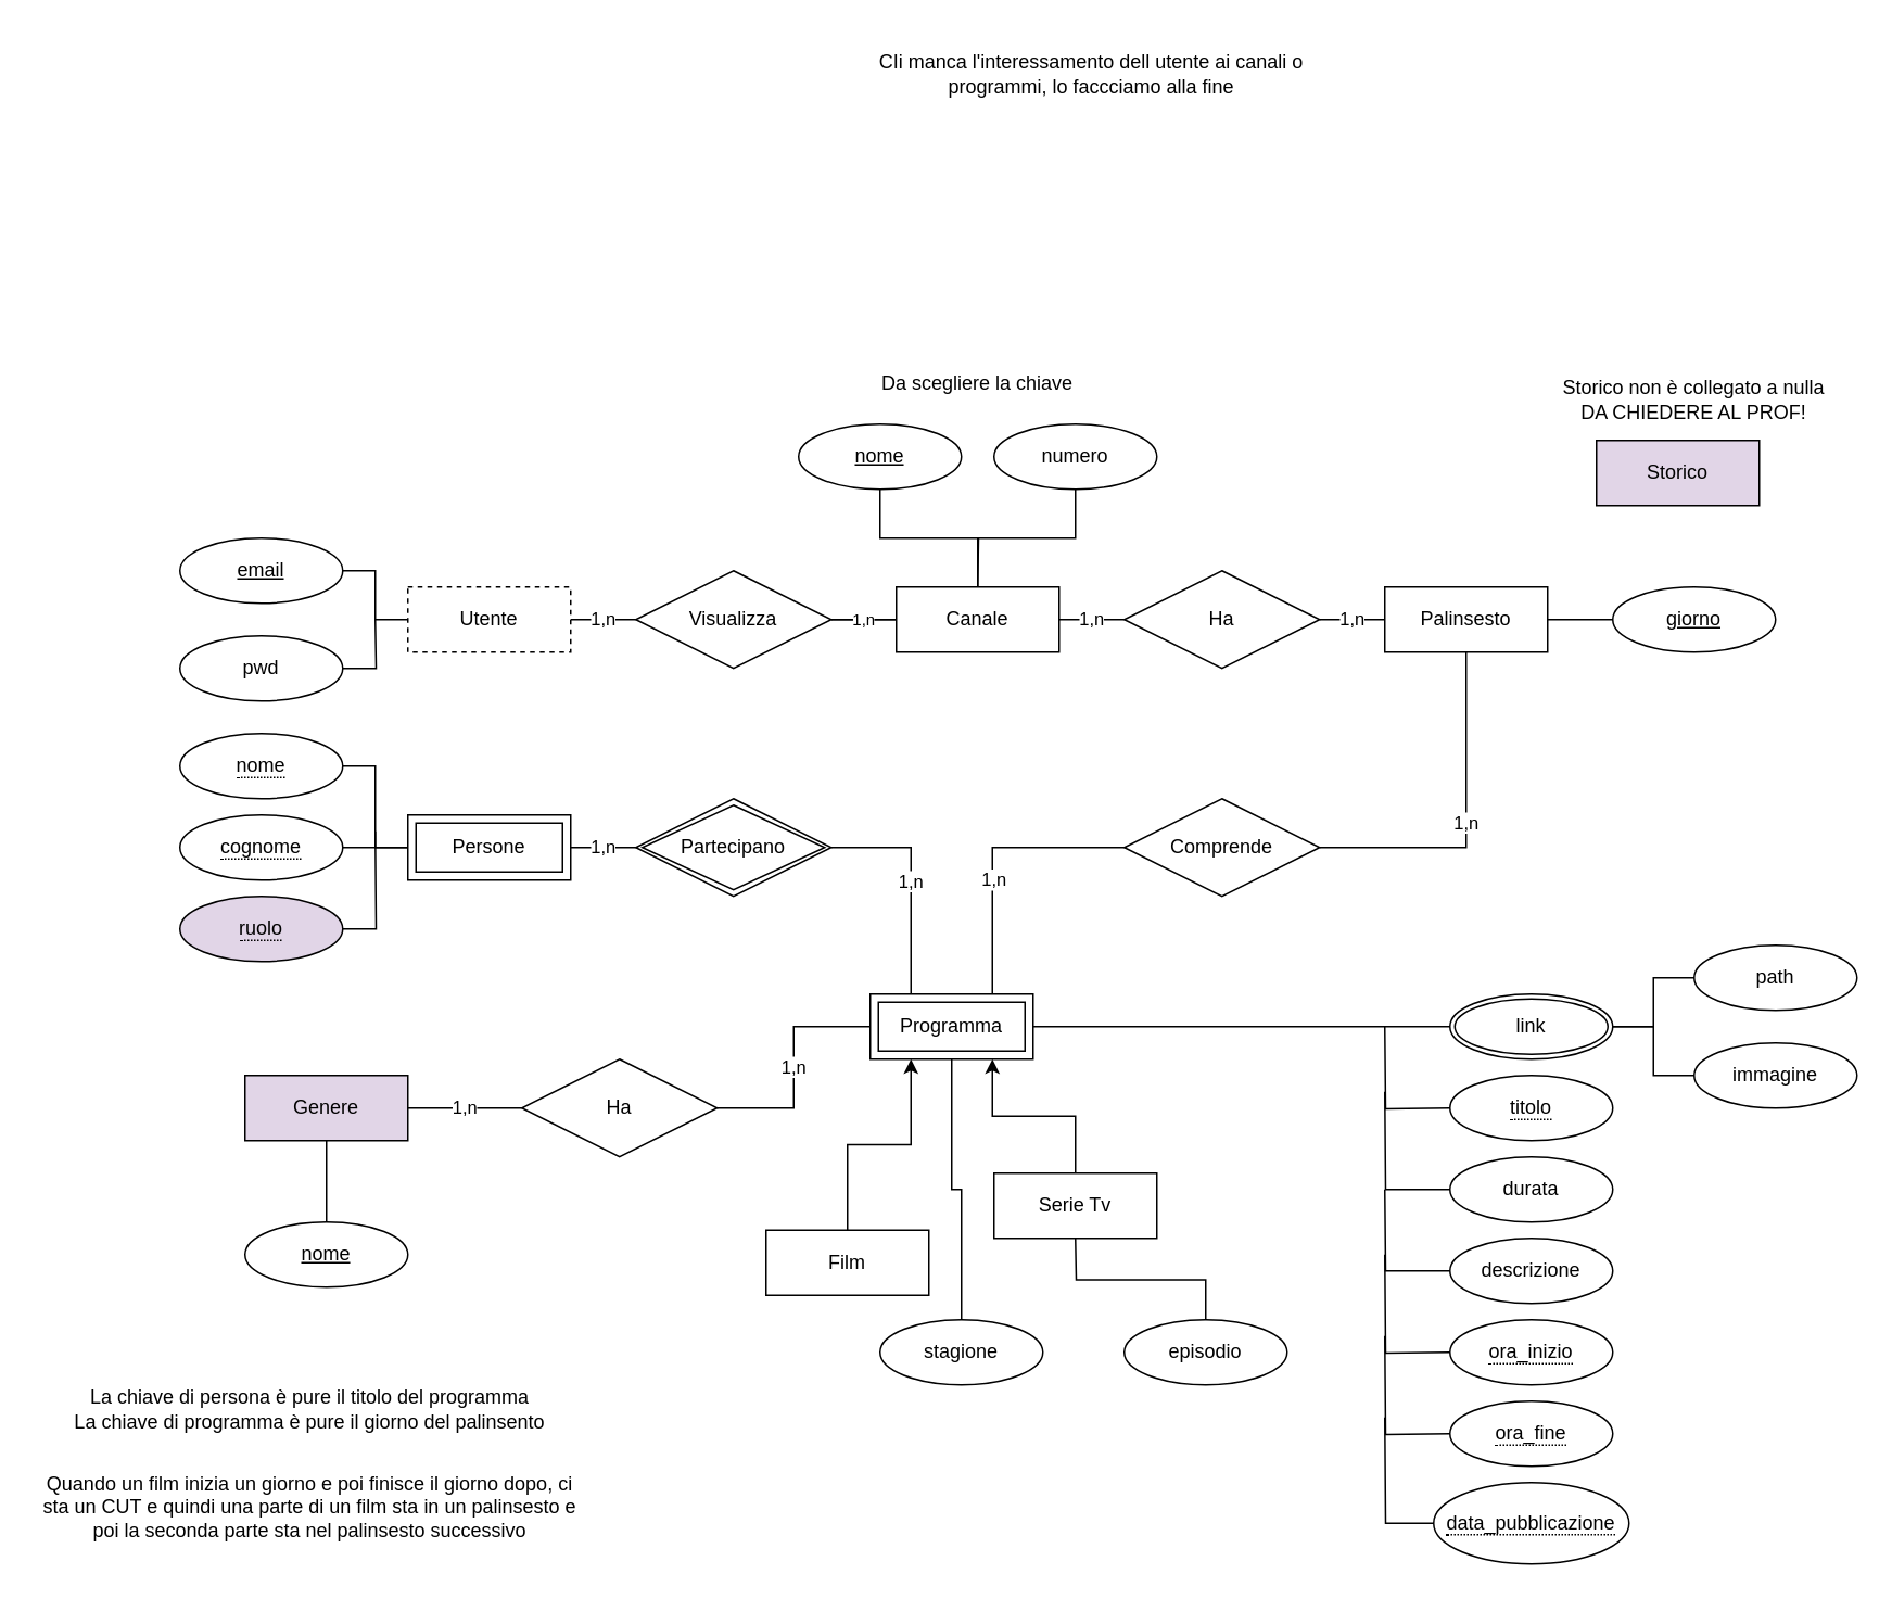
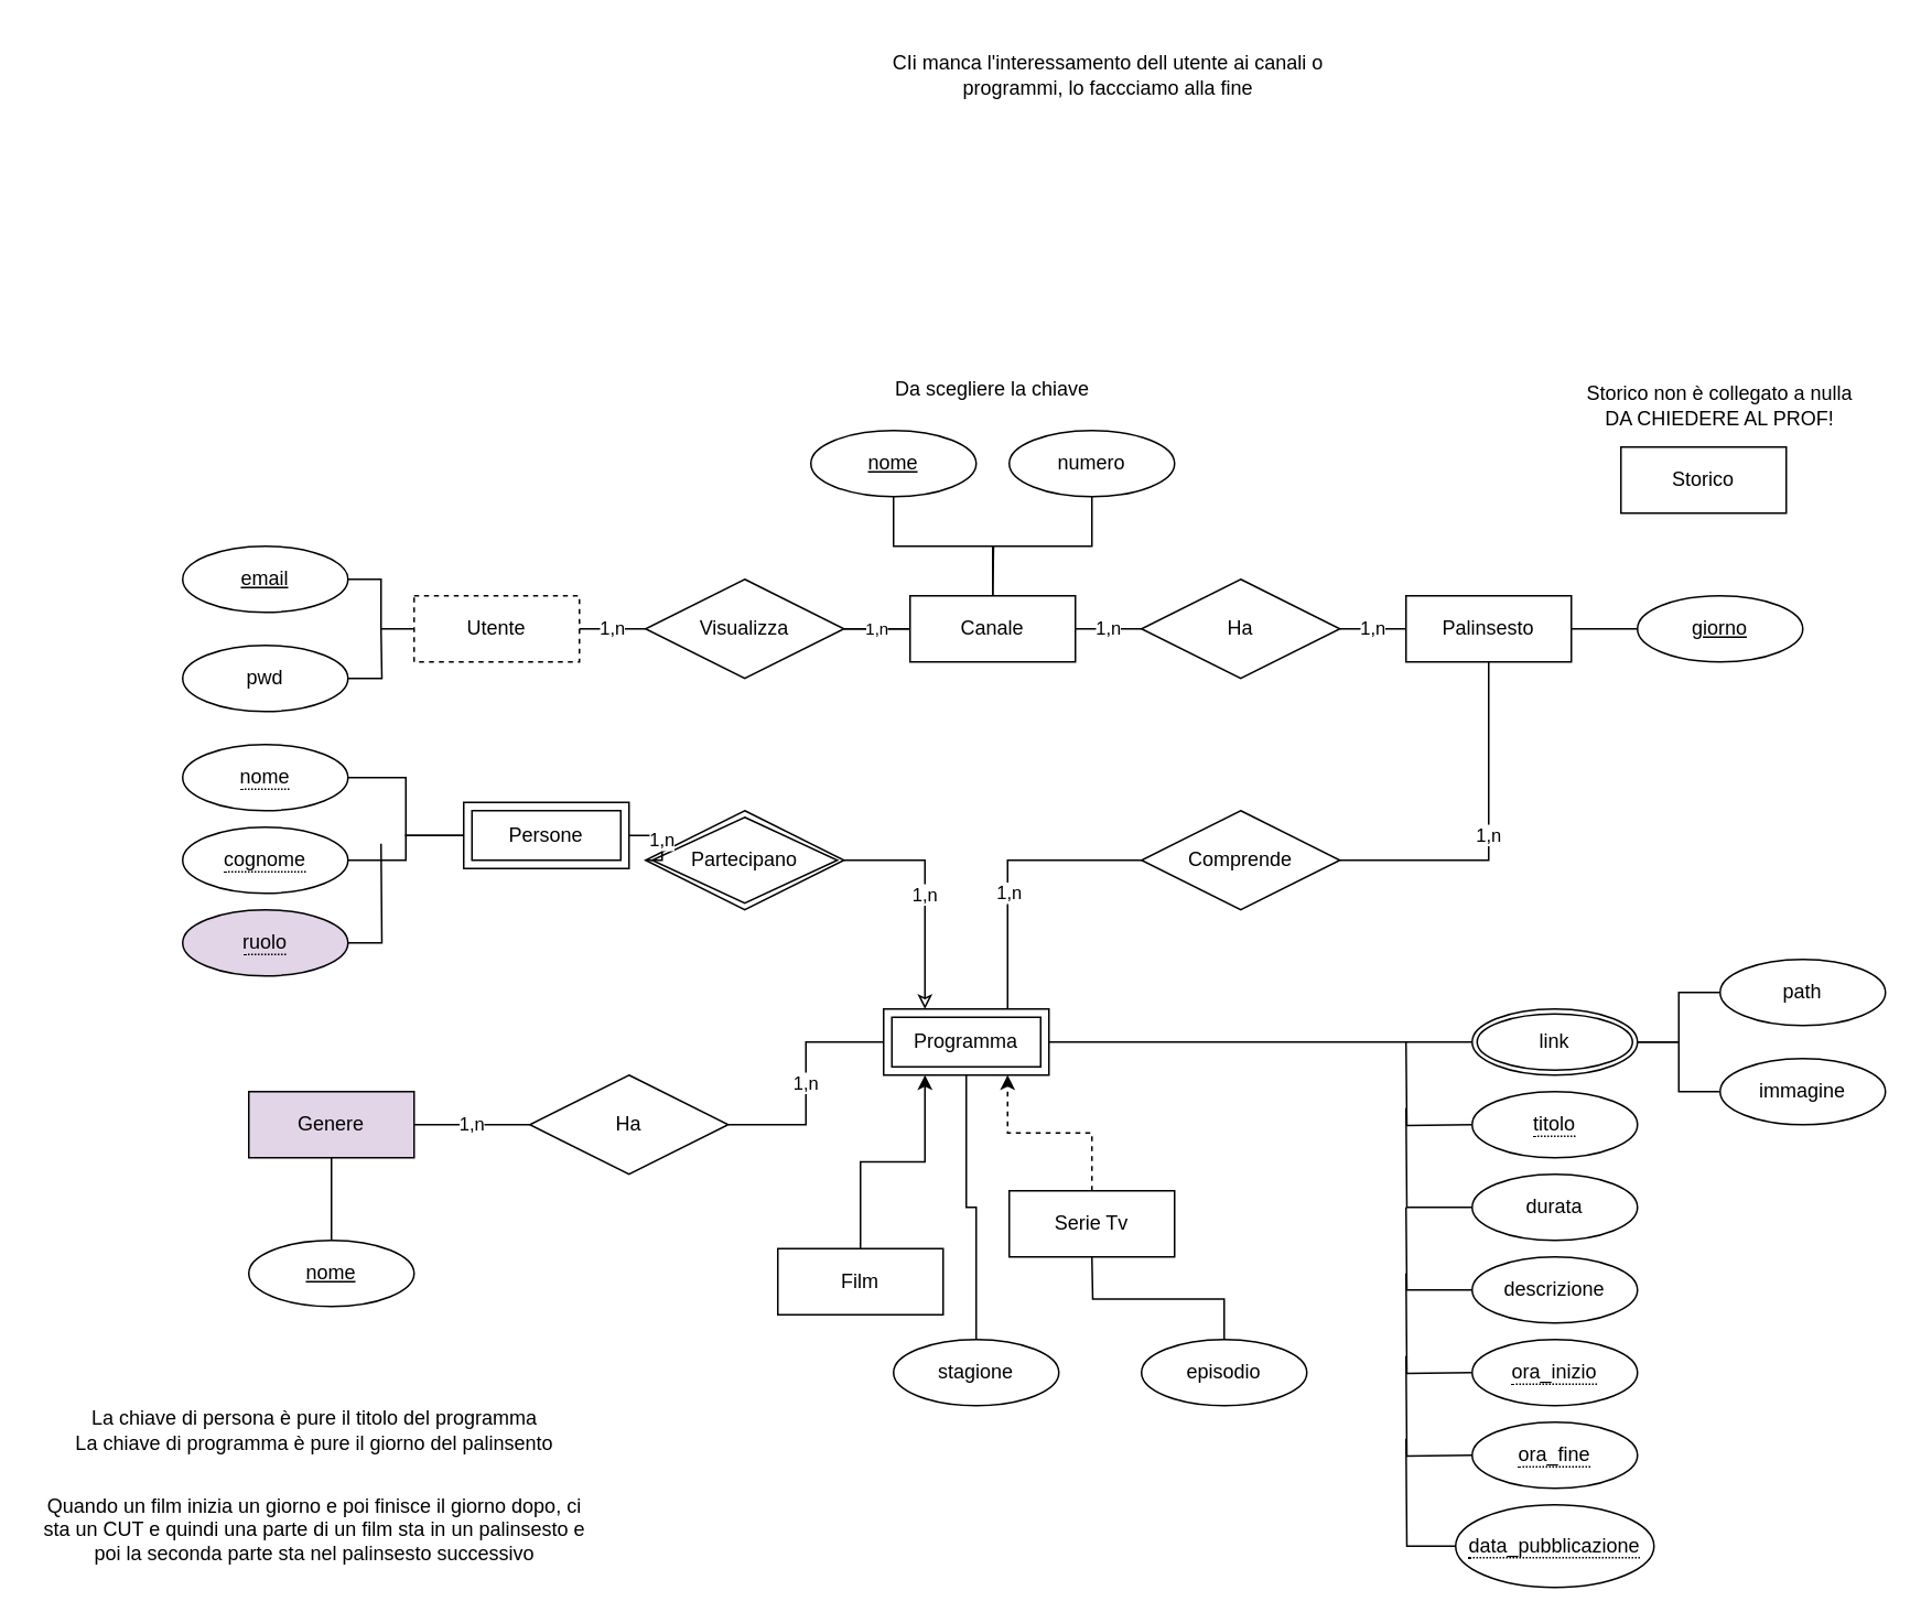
- <mxCell id="55" value="Storico" style="whiteSpace=wrap;html=1;align=center;fillColor=#e1d5e7;" parent="1" vertex="1"><mxGeometry x="980" y="270" width="100" height="40" as="geometry" /></mxCell>
+ <mxCell id="55" value="Storico" style="whiteSpace=wrap;html=1;align=center;" parent="1" vertex="1"><mxGeometry x="980" y="270" width="100" height="40" as="geometry" /></mxCell>
- <mxCell id="42" value="Persone" style="shape=ext;margin=3;double=1;whiteSpace=wrap;html=1;align=center;" parent="1" vertex="1"><mxGeometry x="250" y="500" width="100" height="40" as="geometry" /></mxCell>
+ <mxCell id="42" value="Persone" style="shape=ext;margin=3;double=1;whiteSpace=wrap;html=1;align=center;" parent="1" vertex="1"><mxGeometry x="280" y="485" width="100" height="40" as="geometry" /></mxCell>
- <mxCell id="39" value="1,n" style="edgeStyle=orthogonalEdgeStyle;rounded=0;orthogonalLoop=1;jettySize=auto;html=1;entryX=0.25;entryY=0;entryDx=0;entryDy=0;endArrow=none;endFill=0;" parent="1" source="40" target="27" edge="1"><mxGeometry relative="1" as="geometry" /></mxCell>
+ <mxCell id="39" value="1,n" style="edgeStyle=orthogonalEdgeStyle;rounded=0;orthogonalLoop=1;jettySize=auto;html=1;entryX=0.25;entryY=0;entryDx=0;entryDy=0;endArrow=classic;endFill=0;" parent="1" source="40" target="27" edge="1"><mxGeometry relative="1" as="geometry" /></mxCell>
- <mxCell id="58" style="edgeStyle=orthogonalEdgeStyle;rounded=0;orthogonalLoop=1;jettySize=auto;html=1;exitX=0.5;exitY=0;exitDx=0;exitDy=0;entryX=0.75;entryY=1;entryDx=0;entryDy=0;endArrow=classic;endFill=1;" parent="1" source="59" target="27" edge="1"><mxGeometry relative="1" as="geometry" /></mxCell>
+ <mxCell id="58" style="edgeStyle=orthogonalEdgeStyle;rounded=0;orthogonalLoop=1;jettySize=auto;html=1;exitX=0.5;exitY=0;exitDx=0;exitDy=0;entryX=0.75;entryY=1;entryDx=0;entryDy=0;endArrow=classic;endFill=1;dashed=1;" parent="1" source="59" target="27" edge="1"><mxGeometry relative="1" as="geometry" /></mxCell>
